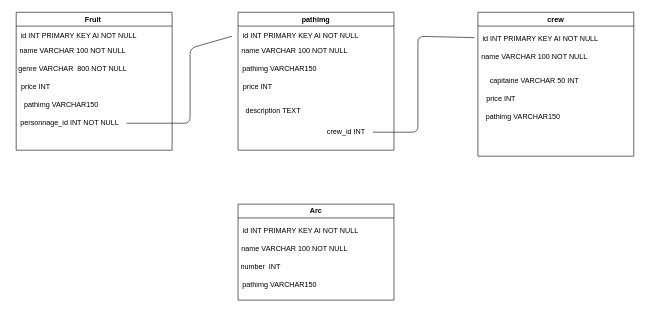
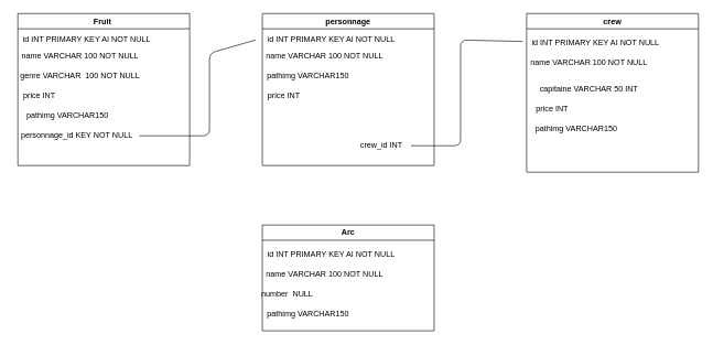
- <mxCell id="9" value="pathimg" style="swimlane;whiteSpace=wrap;html=1;" parent="1" vertex="1"><mxGeometry x="396" y="20" width="260" height="230" as="geometry" /></mxCell>
+ <mxCell id="9" value="personnage" style="swimlane;whiteSpace=wrap;html=1;" parent="1" vertex="1"><mxGeometry x="396" y="20" width="260" height="230" as="geometry" /></mxCell>
- <mxCell id="5" value="genre VARCHAR&amp;nbsp; 800 NOT NULL" style="text;html=1;align=center;verticalAlign=middle;resizable=0;points=[];autosize=1;strokeColor=none;fillColor=none;" parent="2" vertex="1"><mxGeometry x="-6" y="80" width="200" height="30" as="geometry" /></mxCell>
+ <mxCell id="5" value="genre VARCHAR&amp;nbsp; 100 NOT NULL" style="text;html=1;align=center;verticalAlign=middle;resizable=0;points=[];autosize=1;strokeColor=none;fillColor=none;" parent="2" vertex="1"><mxGeometry x="-6" y="80" width="200" height="30" as="geometry" /></mxCell>
- <mxCell id="14" value="description TEXT&amp;nbsp;" style="text;html=1;align=center;verticalAlign=middle;resizable=0;points=[];autosize=1;strokeColor=none;fillColor=none;" parent="9" vertex="1"><mxGeometry y="150" width="120" height="30" as="geometry" /></mxCell>
- <mxCell id="7" value="personnage_id INT NOT NULL" style="text;html=1;align=center;verticalAlign=middle;resizable=0;points=[];autosize=1;strokeColor=none;fillColor=none;" parent="2" vertex="1"><mxGeometry x="-6" y="170" width="190" height="30" as="geometry" /></mxCell>
+ <mxCell id="7" value="personnage_id KEY NOT NULL" style="text;html=1;align=center;verticalAlign=middle;resizable=0;points=[];autosize=1;strokeColor=none;fillColor=none;" parent="2" vertex="1"><mxGeometry x="-6" y="170" width="190" height="30" as="geometry" /></mxCell>
- <mxCell id="18" value="number&amp;nbsp; INT&amp;nbsp;" style="text;html=1;align=center;verticalAlign=middle;resizable=0;points=[];autosize=1;strokeColor=none;fillColor=none;" parent="15" vertex="1"><mxGeometry x="-6" y="90" width="90" height="30" as="geometry" /></mxCell>
+ <mxCell id="18" value="number&amp;nbsp; NULL&amp;nbsp;" style="text;html=1;align=center;verticalAlign=middle;resizable=0;points=[];autosize=1;strokeColor=none;fillColor=none;" parent="15" vertex="1"><mxGeometry x="-6" y="90" width="90" height="30" as="geometry" /></mxCell>
